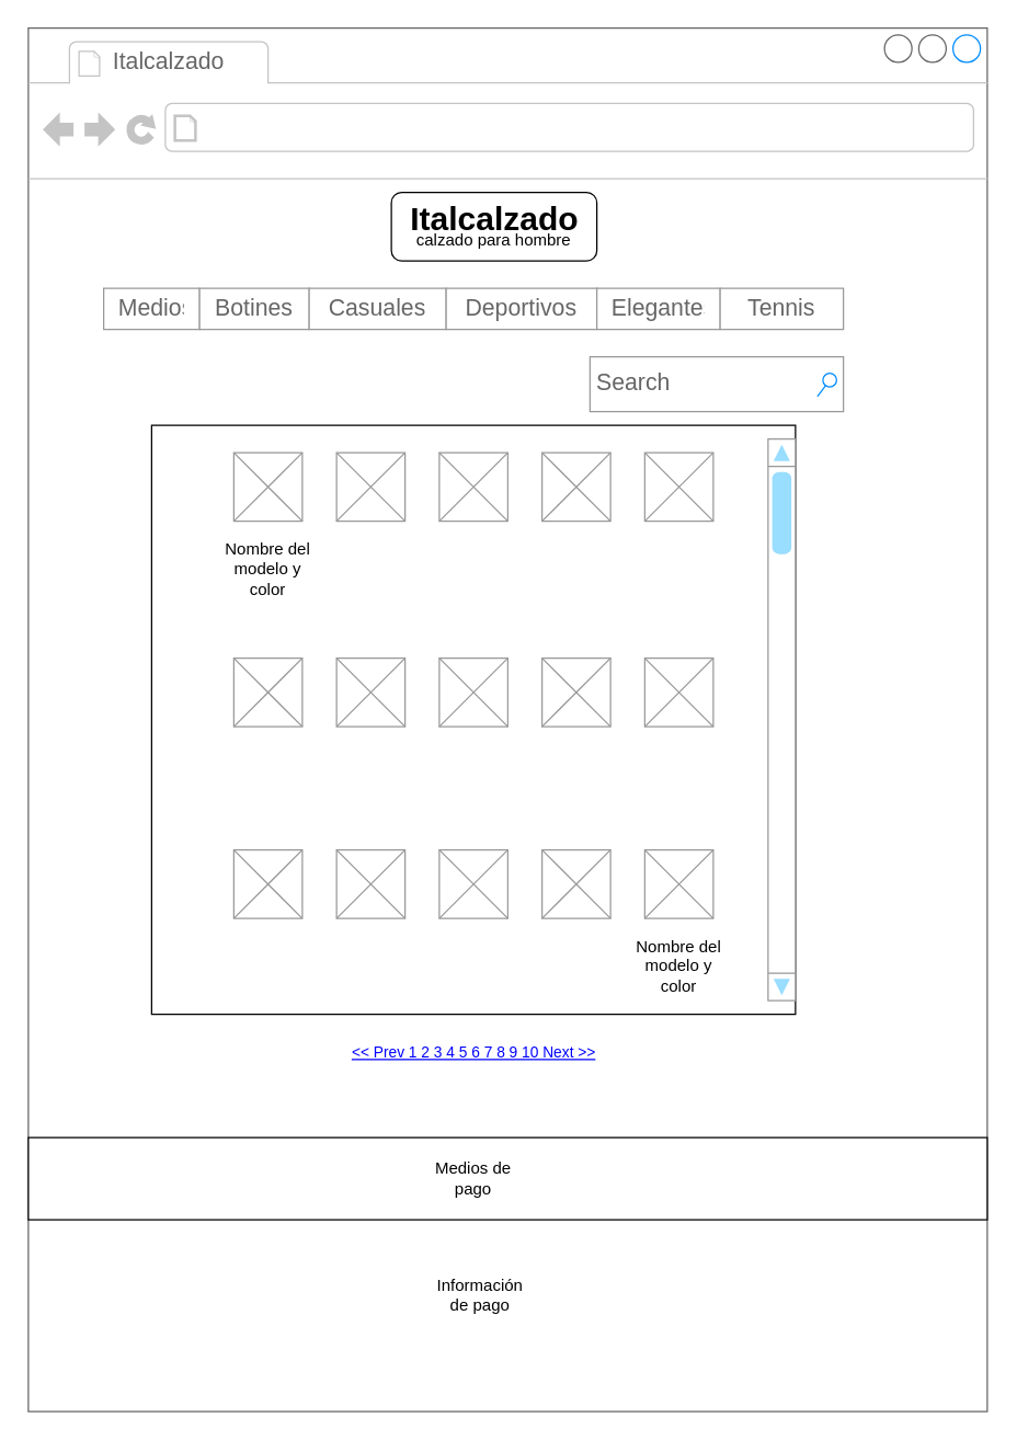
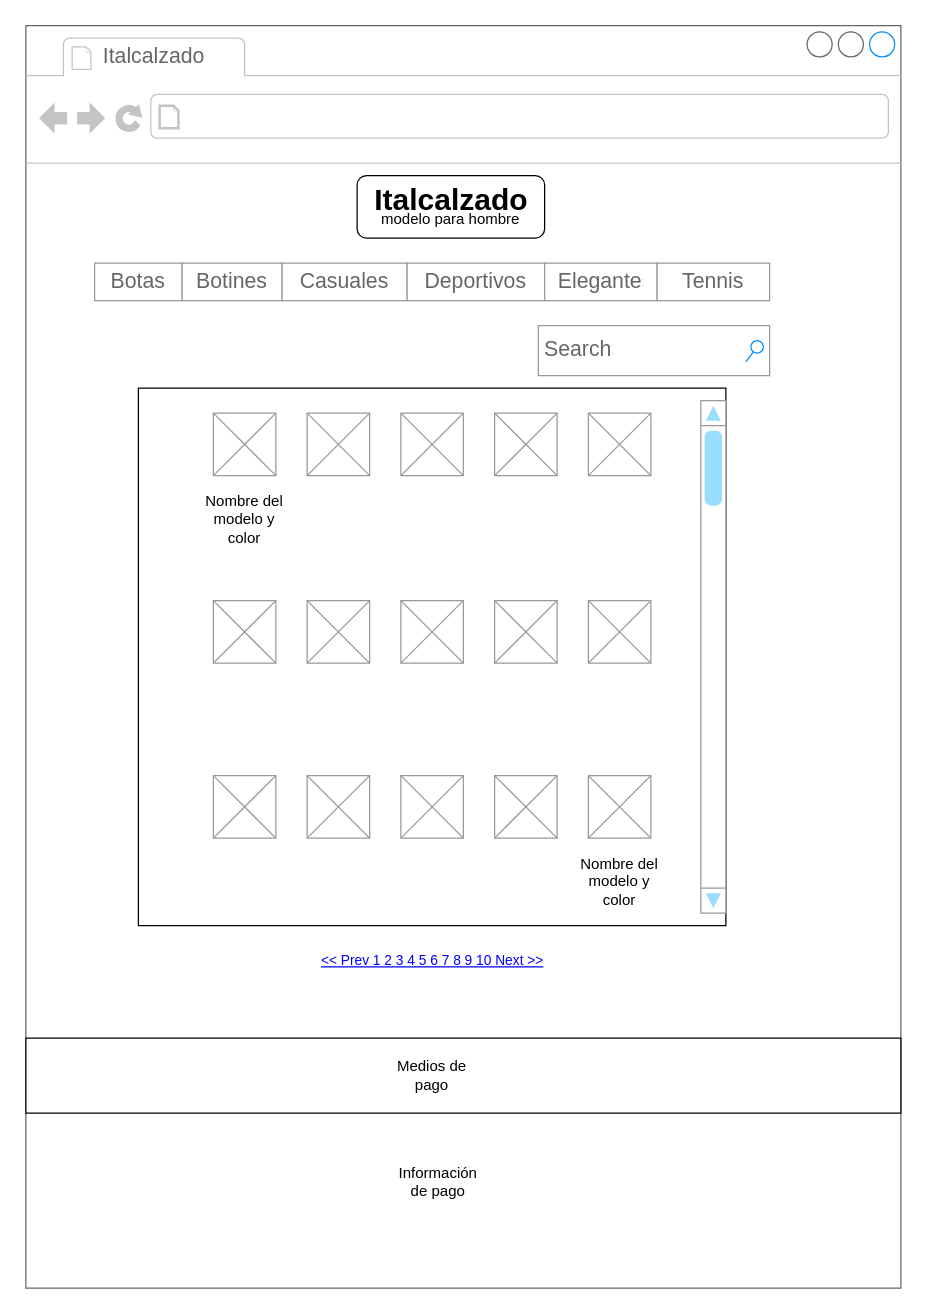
- <mxCell id="14" value="calzado para hombre" style="text;html=1;align=center;verticalAlign=middle;whiteSpace=wrap;rounded=0;" vertex="1" parent="2"><mxGeometry x="280" y="140" width="120" height="30" as="geometry" /></mxCell>
+ <mxCell id="14" value="modelo para hombre" style="text;html=1;align=center;verticalAlign=middle;whiteSpace=wrap;rounded=0;" vertex="1" parent="2"><mxGeometry x="280" y="140" width="120" height="30" as="geometry" /></mxCell>
- <mxCell id="5" value="Medios" style="text;strokeColor=inherit;align=center;verticalAlign=middle;spacingLeft=10;spacingRight=10;overflow=hidden;points=[[0,0.5],[1,0.5]];portConstraint=eastwest;rotatable=0;whiteSpace=wrap;html=1;fillColor=inherit;fontColor=inherit;fontSize=17;labelBackgroundColor=light-dark(#FFFFFF,#3333FF);" vertex="1" parent="4"><mxGeometry width="70" height="30" as="geometry" /></mxCell>
+ <mxCell id="5" value="Botas" style="text;strokeColor=inherit;align=center;verticalAlign=middle;spacingLeft=10;spacingRight=10;overflow=hidden;points=[[0,0.5],[1,0.5]];portConstraint=eastwest;rotatable=0;whiteSpace=wrap;html=1;fillColor=inherit;fontColor=inherit;fontSize=17;labelBackgroundColor=light-dark(#FFFFFF,#3333FF);" vertex="1" parent="4"><mxGeometry width="70" height="30" as="geometry" /></mxCell>
